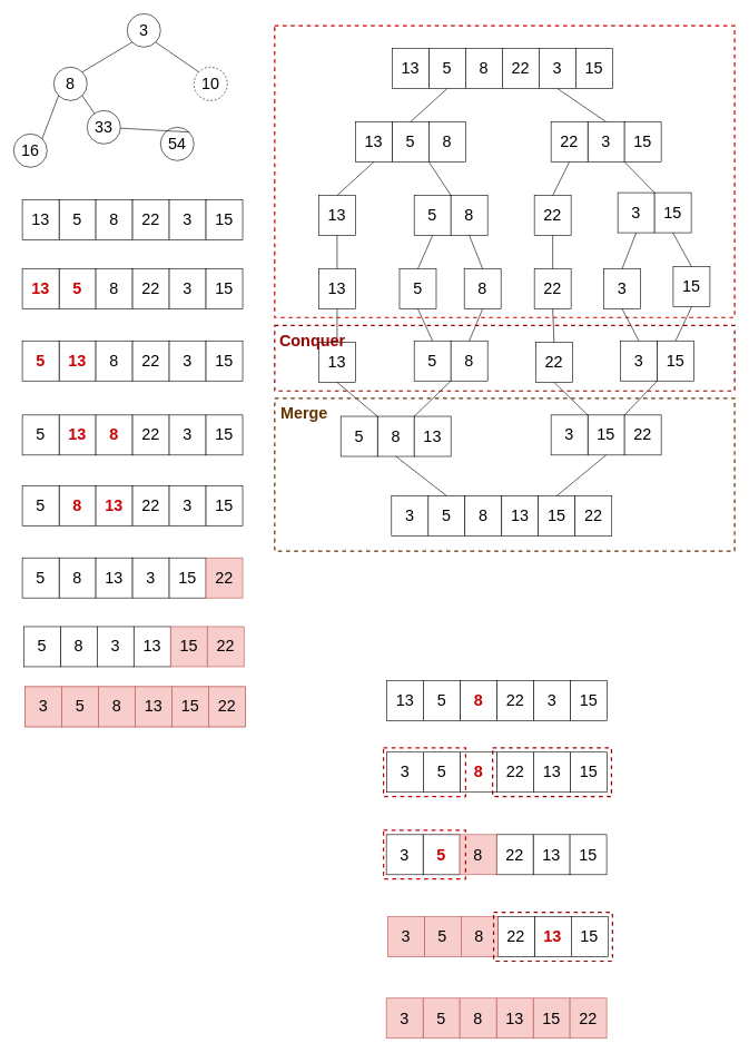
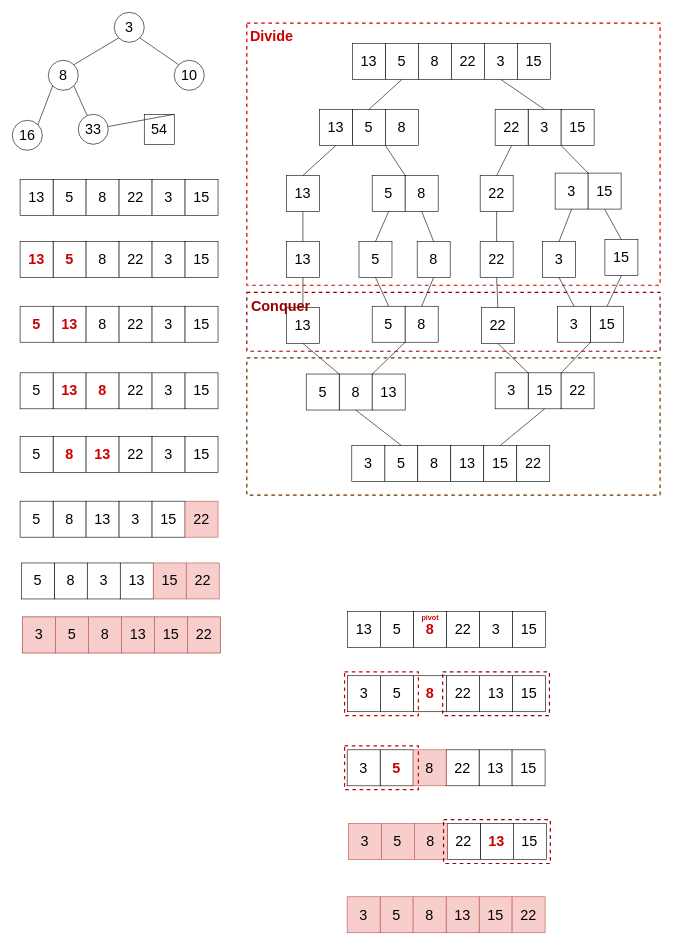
+ <mxCell id="139" value="&amp;nbsp;&lt;font color=&quot;#CC0000&quot;&gt;&lt;b&gt;&lt;font style=&quot;font-size: 24px&quot;&gt;Divide&lt;/font&gt;&lt;/b&gt;&lt;/font&gt;" style="text;html=1;strokeColor=none;fillColor=none;align=center;verticalAlign=middle;whiteSpace=wrap;rounded=0;dashed=1;" parent="1" vertex="1"><mxGeometry x="411" y="38" width="80" height="45" as="geometry" /></mxCell>
- <mxCell id="4" value="10" style="ellipse;whiteSpace=wrap;html=1;aspect=fixed;fontSize=24;dashed=1;" parent="1" vertex="1"><mxGeometry x="290" y="100" width="50" height="50" as="geometry" /></mxCell>
+ <mxCell id="4" value="10" style="ellipse;whiteSpace=wrap;html=1;aspect=fixed;fontSize=24;" parent="1" vertex="1"><mxGeometry x="290" y="100" width="50" height="50" as="geometry" /></mxCell>
- <mxCell id="6" value="33" style="ellipse;whiteSpace=wrap;html=1;aspect=fixed;fontSize=24;" parent="1" vertex="1"><mxGeometry x="130" y="165" width="50" height="50" as="geometry" /></mxCell>
+ <mxCell id="6" value="33" style="ellipse;whiteSpace=wrap;html=1;aspect=fixed;fontSize=24;" parent="1" vertex="1"><mxGeometry x="130" y="190" width="50" height="50" as="geometry" /></mxCell>
- <mxCell id="7" value="54" style="ellipse;whiteSpace=wrap;html=1;aspect=fixed;fontSize=24;" parent="1" vertex="1"><mxGeometry x="240" y="190" width="50" height="50" as="geometry" /></mxCell>
+ <mxCell id="7" value="54" style="whiteSpace=wrap;html=1;aspect=fixed;fontSize=24;rounded=0;" parent="1" vertex="1"><mxGeometry x="240" y="190" width="50" height="50" as="geometry" /></mxCell>
- <mxCell id="178" value="&lt;font style=&quot;font-size: 24px&quot; color=&quot;#663300&quot;&gt;&lt;b&gt;&amp;nbsp;Merge&lt;/b&gt;&lt;/font&gt;" style="text;html=1;strokeColor=none;fillColor=none;align=center;verticalAlign=middle;whiteSpace=wrap;rounded=0;dashed=1;" vertex="1" parent="1"><mxGeometry x="411" y="596" width="82" height="45" as="geometry" /></mxCell>
+ <mxCell id="148" value="&lt;font color=&quot;#cc0000&quot;&gt;&lt;b&gt;pivot&lt;/b&gt;&lt;/font&gt;" style="text;html=1;strokeColor=none;fillColor=none;align=center;verticalAlign=middle;whiteSpace=wrap;rounded=0;" vertex="1" parent="141"><mxGeometry x="117.5" width="40" height="20" as="geometry" /></mxCell>
